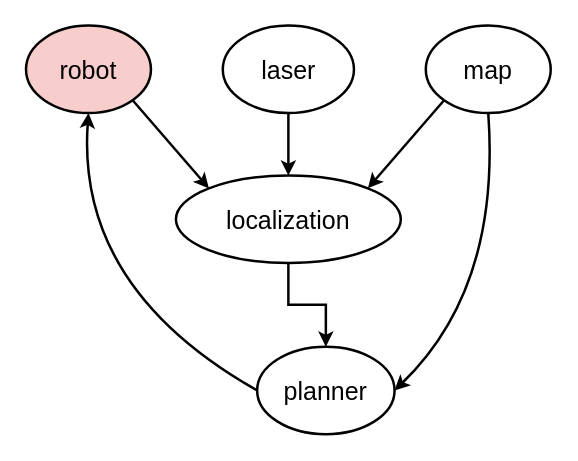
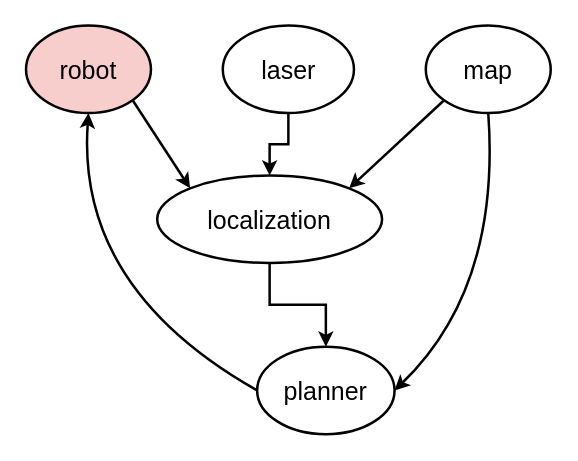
- <mxCell id="5" value="localization" style="ellipse;whiteSpace=wrap;html=1;fontSize=20;strokeWidth=2;" vertex="1" parent="1"><mxGeometry x="140" y="140" width="180" height="70" as="geometry" /></mxCell>
+ <mxCell id="5" value="localization" style="ellipse;whiteSpace=wrap;html=1;fontSize=20;strokeWidth=2;" vertex="1" parent="1"><mxGeometry x="125" y="140" width="180" height="70" as="geometry" /></mxCell>
